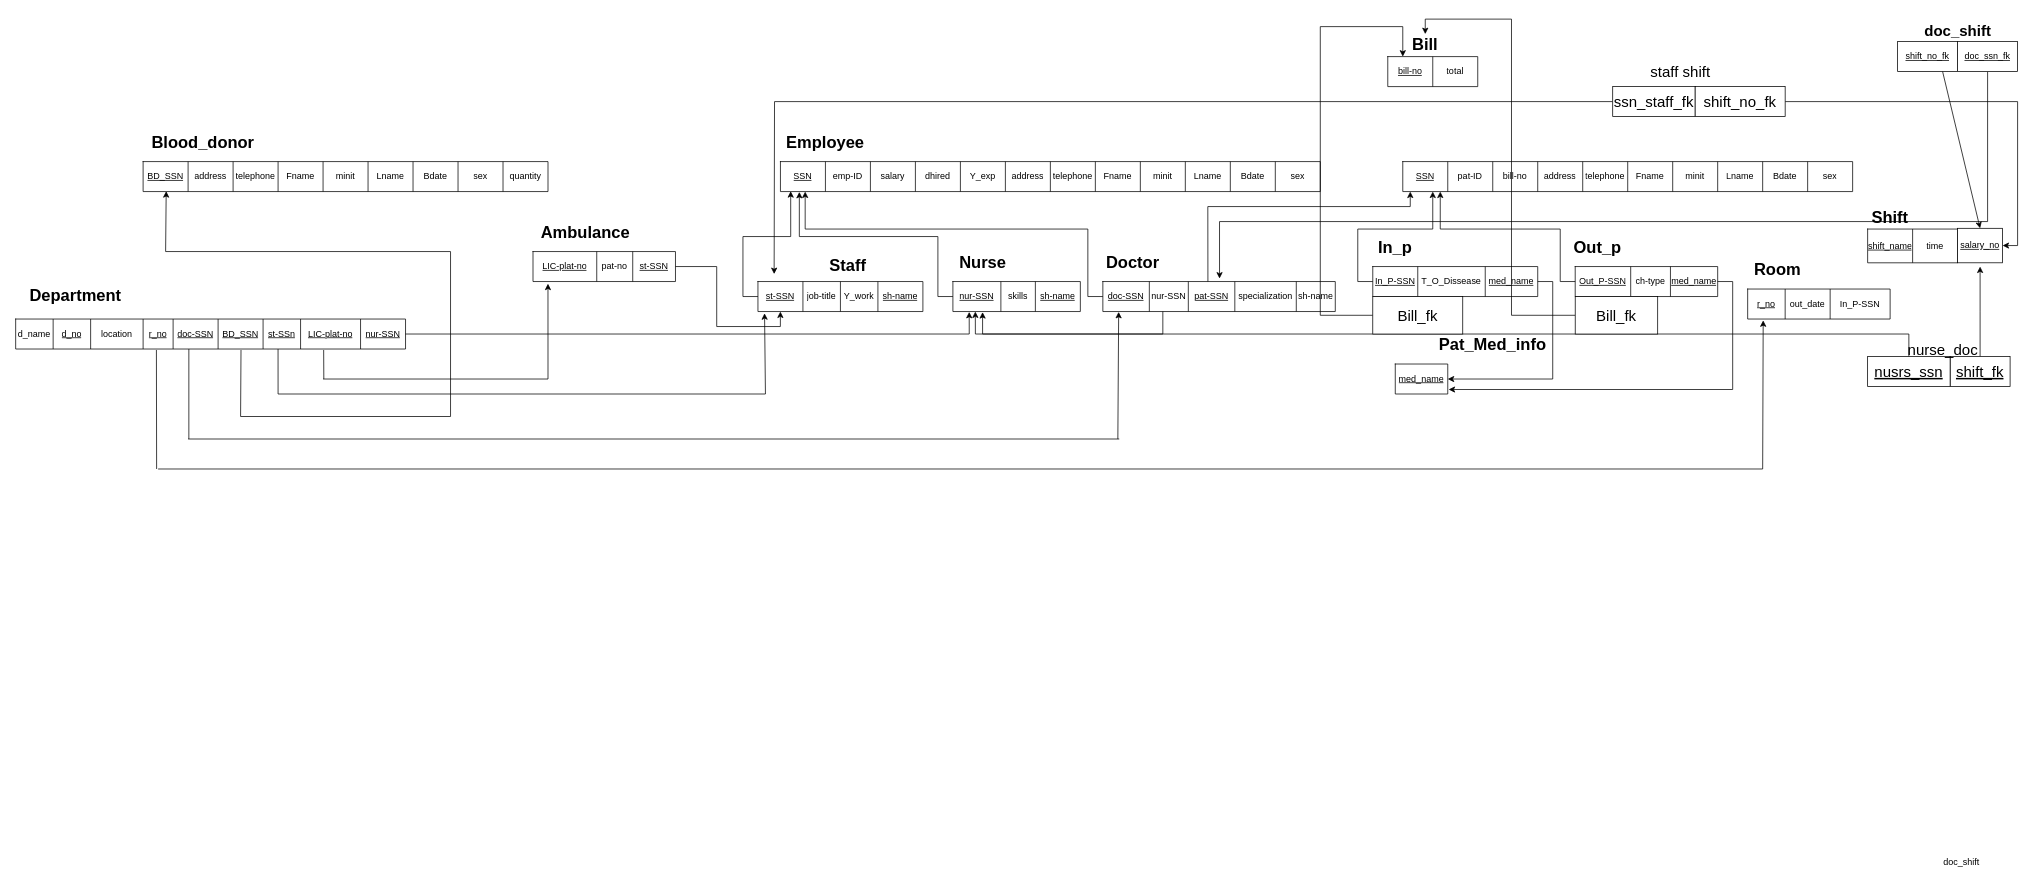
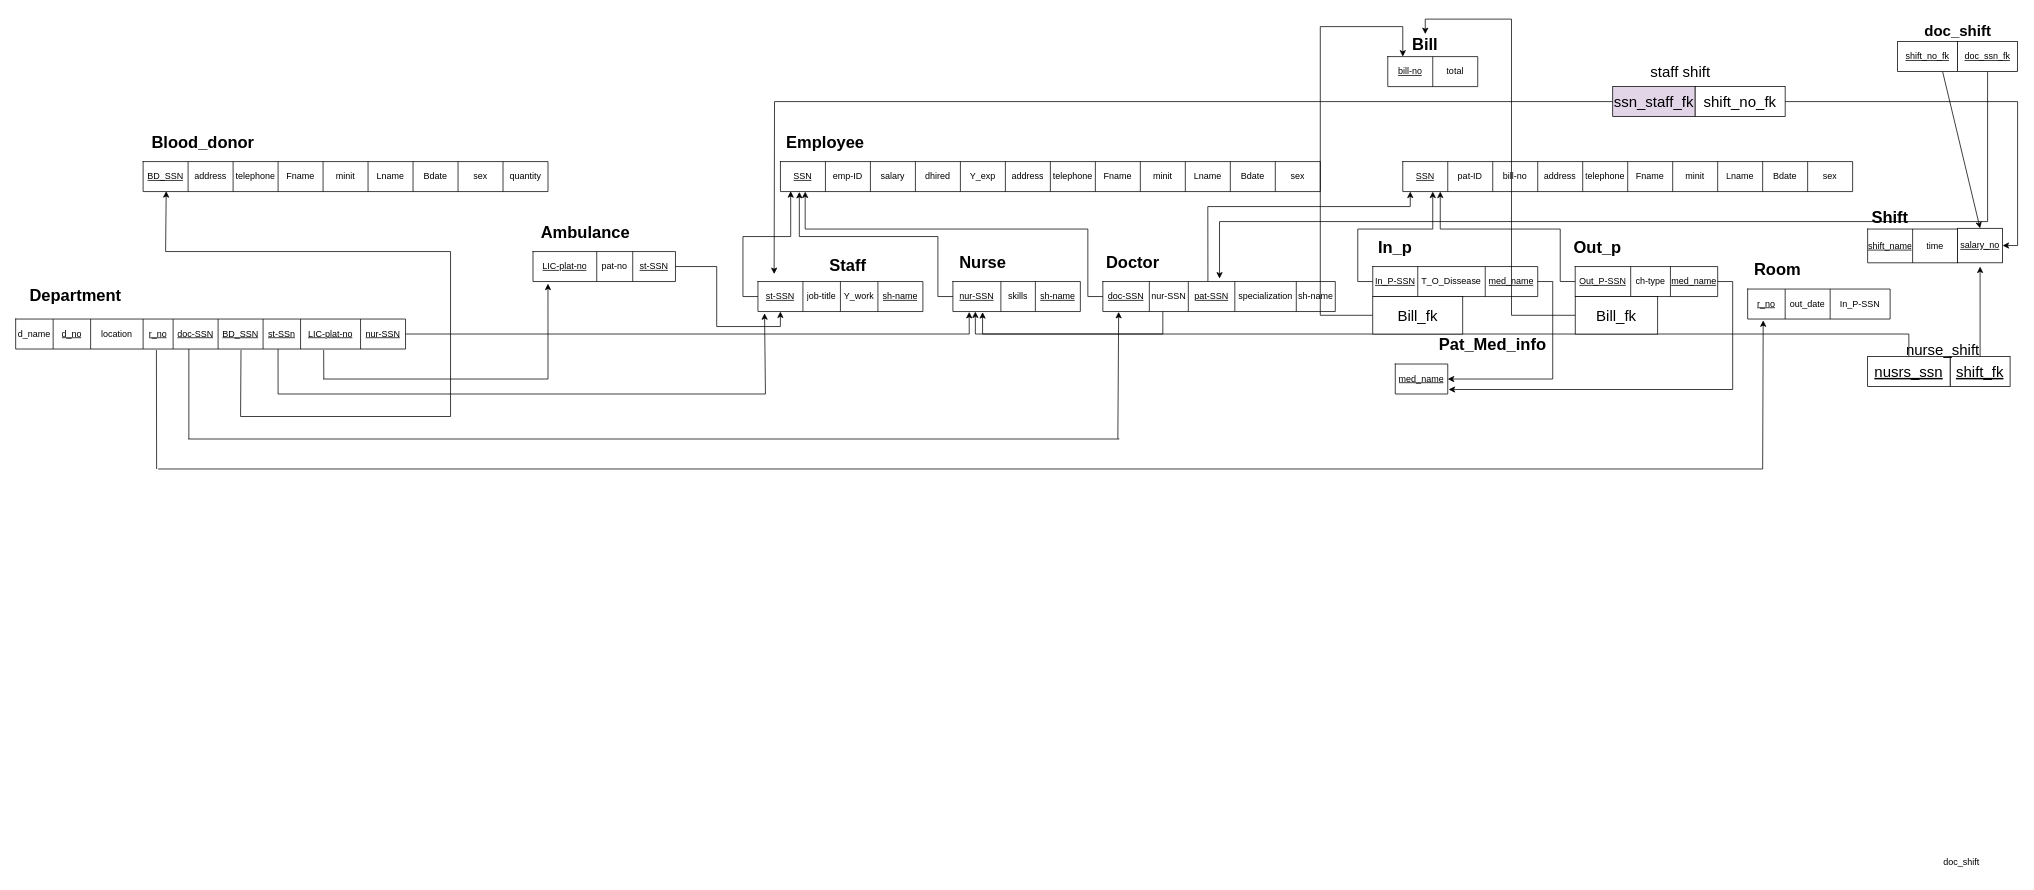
- <mxCell id="156" value="ssn_staff_fk" style="rounded=0;whiteSpace=wrap;html=1;fontFamily=Helvetica;fontSize=20;" vertex="1" parent="1"><mxGeometry x="2150" y="115" width="110" height="40" as="geometry" /></mxCell>
+ <mxCell id="156" value="ssn_staff_fk" style="rounded=0;whiteSpace=wrap;html=1;fontFamily=Helvetica;fontSize=20;fillColor=#e1d5e7;" vertex="1" parent="1"><mxGeometry x="2150" y="115" width="110" height="40" as="geometry" /></mxCell>
- <mxCell id="159" value="nurse_doc" style="text;html=1;align=center;verticalAlign=middle;resizable=0;points=[];autosize=1;strokeColor=none;fillColor=none;fontSize=20;fontFamily=Helvetica;" vertex="1" parent="1"><mxGeometry x="2530" y="445" width="120" height="40" as="geometry" /></mxCell>
+ <mxCell id="159" value="nurse_shift" style="text;html=1;align=center;verticalAlign=middle;resizable=0;points=[];autosize=1;strokeColor=none;fillColor=none;fontSize=20;fontFamily=Helvetica;" vertex="1" parent="1"><mxGeometry x="2530" y="445" width="120" height="40" as="geometry" /></mxCell>
